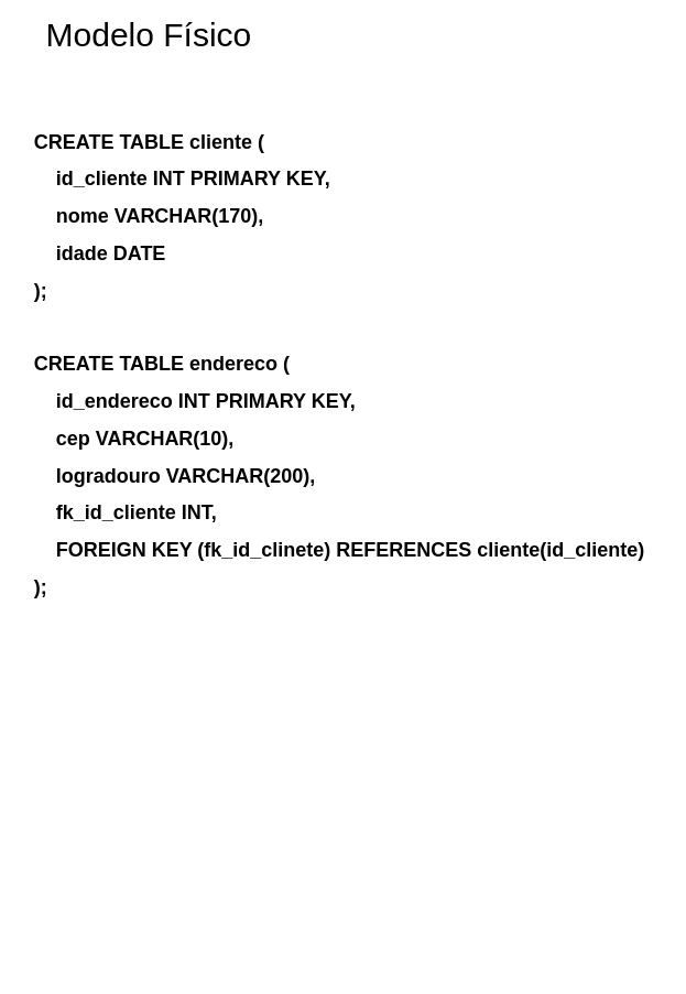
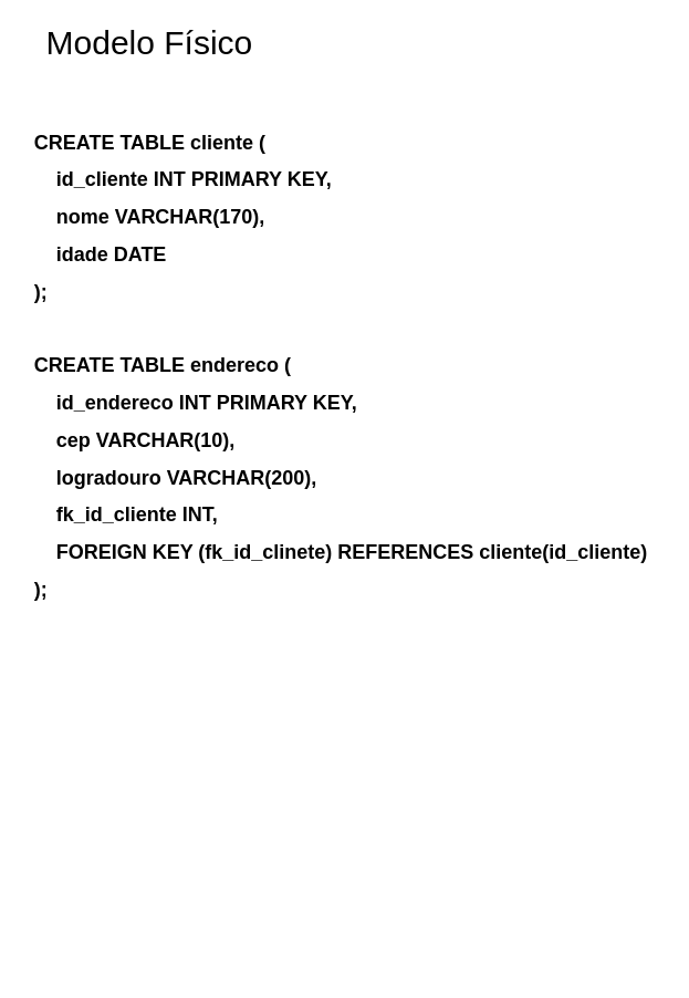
- <mxCell id="3" value="&lt;font style=&quot;font-size: 40px;&quot;&gt;Modelo Físico&lt;/font&gt;" style="text;html=1;align=center;verticalAlign=middle;whiteSpace=wrap;rounded=0;" vertex="1" parent="1"><mxGeometry x="20" y="10" width="320" height="60" as="geometry" /></mxCell>
+ <mxCell id="3" value="&lt;font style=&quot;font-size: 40px;&quot;&gt;Modelo Físico&lt;/font&gt;" style="text;html=1;align=center;verticalAlign=middle;whiteSpace=wrap;rounded=0;" vertex="1" parent="1"><mxGeometry x="20" y="20" width="320" height="60" as="geometry" /></mxCell>
